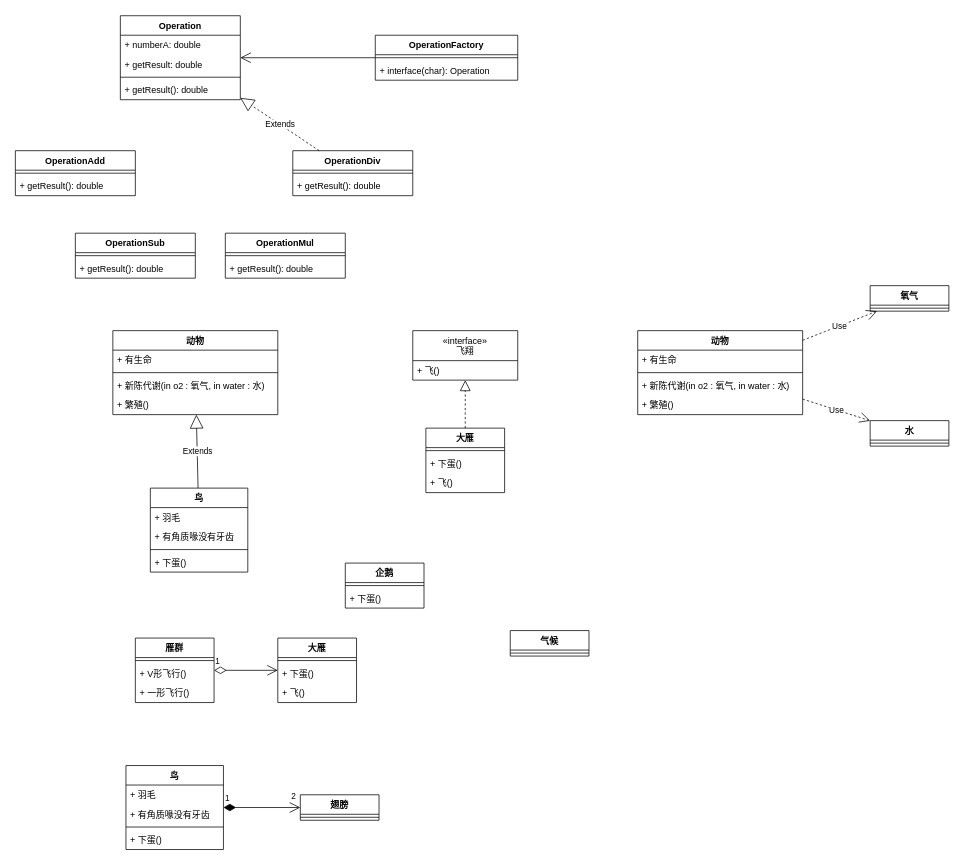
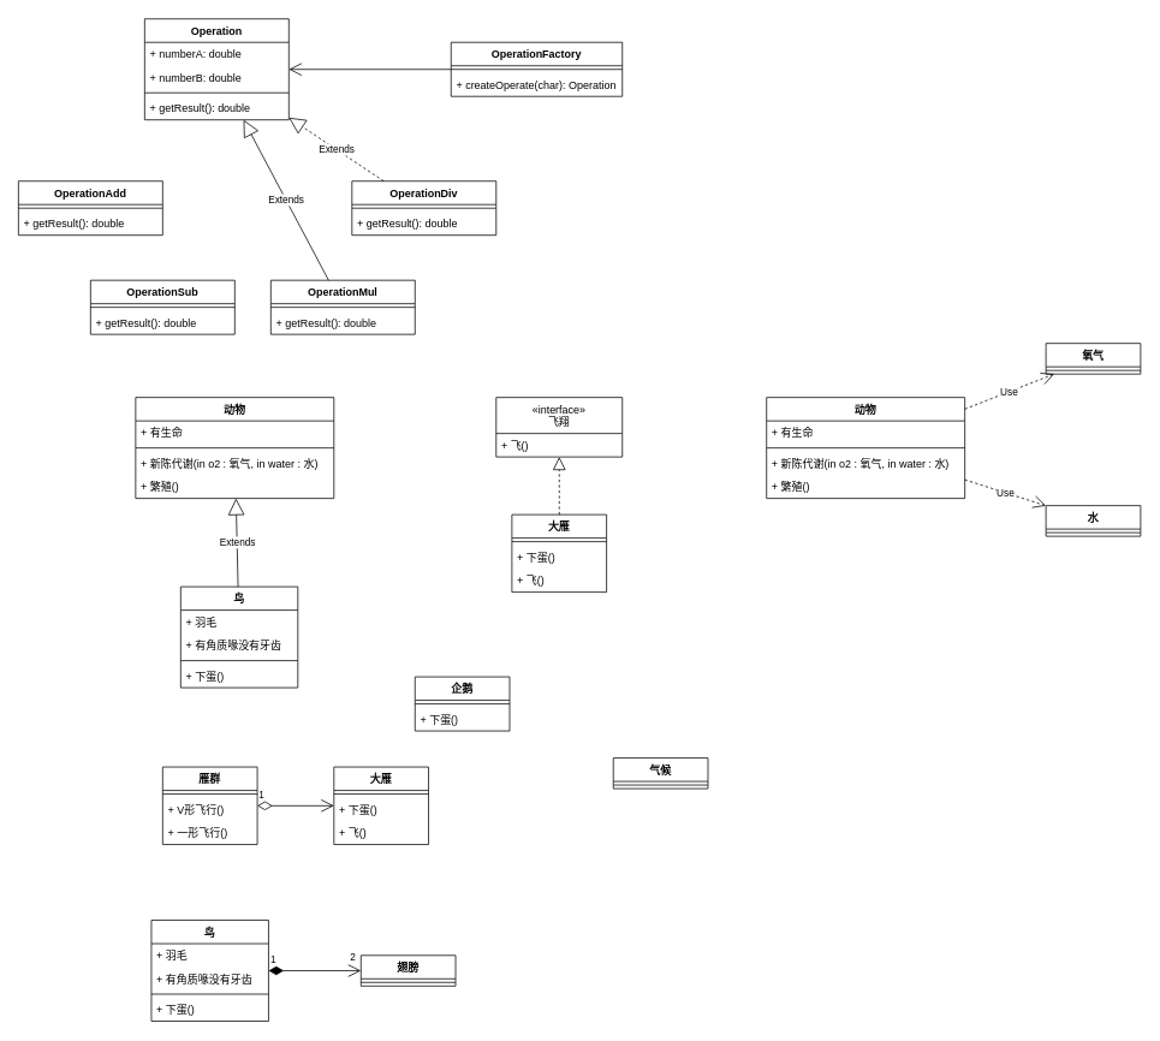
- <mxCell id="4" value="+ getResult: double" style="text;strokeColor=none;fillColor=none;align=left;verticalAlign=top;spacingLeft=4;spacingRight=4;overflow=hidden;rotatable=0;points=[[0,0.5],[1,0.5]];portConstraint=eastwest;rounded=0;" vertex="1" parent="2"><mxGeometry y="52" width="160" height="26" as="geometry" /></mxCell>
+ <mxCell id="4" value="+ numberB: double" style="text;strokeColor=none;fillColor=none;align=left;verticalAlign=top;spacingLeft=4;spacingRight=4;overflow=hidden;rotatable=0;points=[[0,0.5],[1,0.5]];portConstraint=eastwest;rounded=0;" vertex="1" parent="2"><mxGeometry y="52" width="160" height="26" as="geometry" /></mxCell>
- <mxCell id="23" value="+ interface(char): Operation" style="text;strokeColor=none;fillColor=none;align=left;verticalAlign=top;spacingLeft=4;spacingRight=4;overflow=hidden;rotatable=0;points=[[0,0.5],[1,0.5]];portConstraint=eastwest;rounded=0;" vertex="1" parent="21"><mxGeometry y="34" width="190" height="26" as="geometry" /></mxCell>
+ <mxCell id="23" value="+ createOperate(char): Operation" style="text;strokeColor=none;fillColor=none;align=left;verticalAlign=top;spacingLeft=4;spacingRight=4;overflow=hidden;rotatable=0;points=[[0,0.5],[1,0.5]];portConstraint=eastwest;rounded=0;" vertex="1" parent="21"><mxGeometry y="34" width="190" height="26" as="geometry" /></mxCell>
+ <mxCell id="19" value="Extends" style="endArrow=block;endSize=16;endFill=0;html=1;rounded=0;" edge="1" parent="1" source="13" target="2"><mxGeometry width="160" relative="1" as="geometry"><mxPoint x="137.273" y="210" as="sourcePoint" /><mxPoint x="199.091" y="142" as="targetPoint" /></mxGeometry></mxCell>
